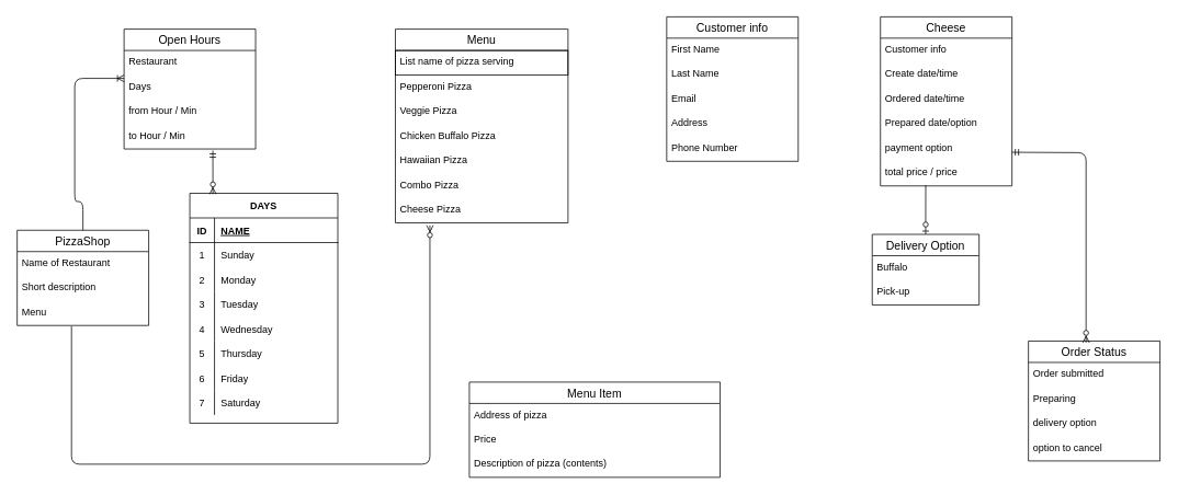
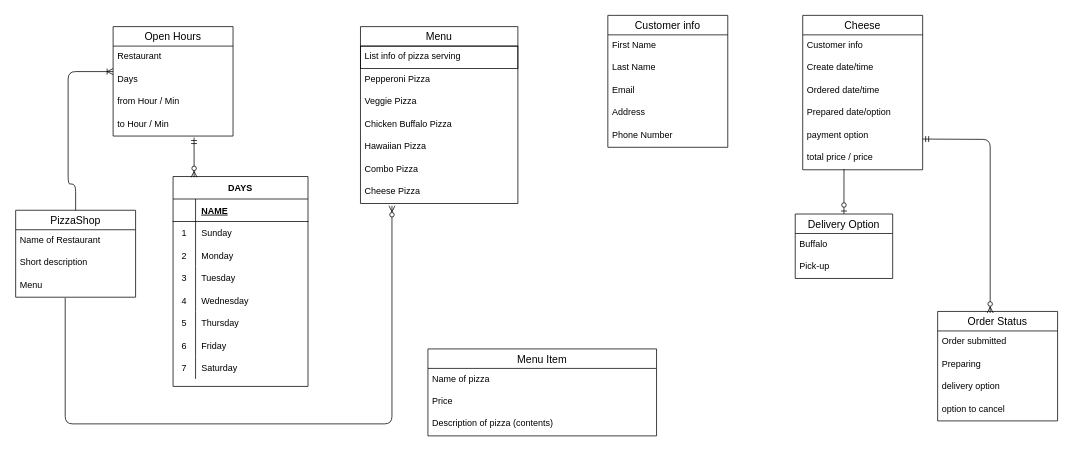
- <mxCell id="37" value="List name of pizza serving " style="text;fillColor=none;spacingLeft=4;spacingRight=4;overflow=hidden;rotatable=0;points=[[0,0.5],[1,0.5]];portConstraint=eastwest;fontSize=12;strokeColor=#000000;" parent="36" vertex="1"><mxGeometry y="26" width="210" height="30" as="geometry" /></mxCell>
+ <mxCell id="37" value="List info of pizza serving " style="text;fillColor=none;spacingLeft=4;spacingRight=4;overflow=hidden;rotatable=0;points=[[0,0.5],[1,0.5]];portConstraint=eastwest;fontSize=12;strokeColor=#000000;" parent="36" vertex="1"><mxGeometry y="26" width="210" height="30" as="geometry" /></mxCell>
- <mxCell id="4" value="ID" style="shape=partialRectangle;connectable=0;fillColor=none;top=0;left=0;bottom=0;right=0;fontStyle=1;overflow=hidden;" parent="3" vertex="1"><mxGeometry width="30" height="30" as="geometry" /></mxCell>
- <mxCell id="58" value="Address of pizza" style="text;strokeColor=none;fillColor=none;spacingLeft=4;spacingRight=4;overflow=hidden;rotatable=0;points=[[0,0.5],[1,0.5]];portConstraint=eastwest;fontSize=12;" parent="57" vertex="1"><mxGeometry y="26" width="305" height="30" as="geometry" /></mxCell>
+ <mxCell id="58" value="Name of pizza" style="text;strokeColor=none;fillColor=none;spacingLeft=4;spacingRight=4;overflow=hidden;rotatable=0;points=[[0,0.5],[1,0.5]];portConstraint=eastwest;fontSize=12;" parent="57" vertex="1"><mxGeometry y="26" width="305" height="30" as="geometry" /></mxCell>
